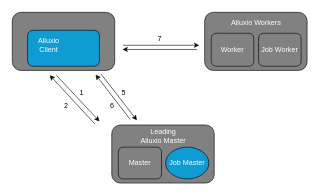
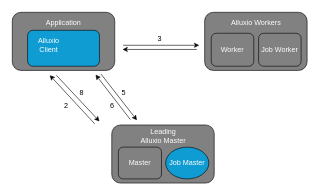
+ <mxCell id="12" value="Application" style="text;html=1;align=center;verticalAlign=middle;whiteSpace=wrap;rounded=0;fontColor=#FFFFFF;" parent="1" vertex="1"><mxGeometry x="67.25" y="24" width="76.5" height="26" as="geometry" /></mxCell>
- <mxCell id="20" value="7" style="text;html=1;strokeColor=none;fillColor=none;align=center;verticalAlign=middle;whiteSpace=wrap;rounded=0;fontColor=#000000;" parent="1" vertex="1"><mxGeometry x="236" y="50" width="60" height="30" as="geometry" /></mxCell>
+ <mxCell id="20" value="3" style="text;html=1;strokeColor=none;fillColor=none;align=center;verticalAlign=middle;whiteSpace=wrap;rounded=0;fontColor=#000000;" parent="1" vertex="1"><mxGeometry x="236" y="50" width="60" height="30" as="geometry" /></mxCell>
- <mxCell id="19" value="1" style="text;html=1;strokeColor=none;fillColor=none;align=center;verticalAlign=middle;whiteSpace=wrap;rounded=0;fontColor=#000000;" parent="1" vertex="1"><mxGeometry x="105.5" y="139" width="60" height="30" as="geometry" /></mxCell>
+ <mxCell id="19" value="8" style="text;html=1;strokeColor=none;fillColor=none;align=center;verticalAlign=middle;whiteSpace=wrap;rounded=0;fontColor=#000000;" parent="1" vertex="1"><mxGeometry x="105.5" y="139" width="60" height="30" as="geometry" /></mxCell>
